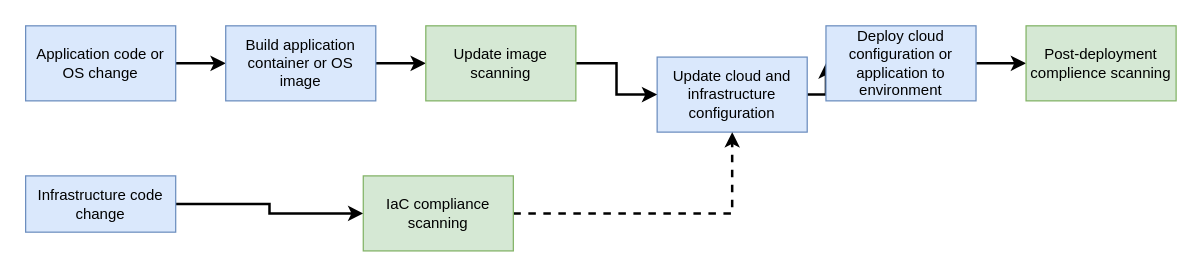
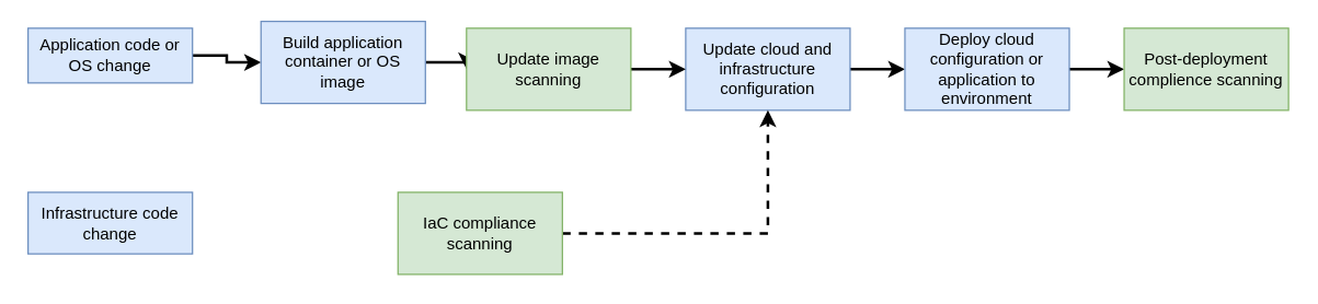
- <mxCell id="3" value="Application code or OS change" style="rounded=0;whiteSpace=wrap;html=1;fillColor=#dae8fc;strokeColor=#6c8ebf;" parent="1" vertex="1"><mxGeometry x="20" y="20" width="120" height="60" as="geometry" /></mxCell>
+ <mxCell id="3" value="Application code or OS change" style="rounded=0;whiteSpace=wrap;html=1;fillColor=#dae8fc;strokeColor=#6c8ebf;" parent="1" vertex="1"><mxGeometry x="20" y="20" width="120" height="40" as="geometry" /></mxCell>
- <mxCell id="7" value="Build application container or OS image" style="rounded=0;whiteSpace=wrap;html=1;fillColor=#dae8fc;strokeColor=#6c8ebf;" parent="1" vertex="1"><mxGeometry x="180" y="20" width="120" height="60" as="geometry" /></mxCell>
+ <mxCell id="7" value="Build application container or OS image" style="rounded=0;whiteSpace=wrap;html=1;fillColor=#dae8fc;strokeColor=#6c8ebf;" parent="1" vertex="1"><mxGeometry x="190" y="15" width="120" height="60" as="geometry" /></mxCell>
- <mxCell id="9" value="Update cloud and infrastructure configuration" style="rounded=0;whiteSpace=wrap;html=1;fillColor=#dae8fc;strokeColor=#6c8ebf;" parent="1" vertex="1"><mxGeometry x="525" y="45" width="120" height="60" as="geometry" /></mxCell>
+ <mxCell id="9" value="Update cloud and infrastructure configuration" style="rounded=0;whiteSpace=wrap;html=1;fillColor=#dae8fc;strokeColor=#6c8ebf;" parent="1" vertex="1"><mxGeometry x="500" y="20" width="120" height="60" as="geometry" /></mxCell>
- <mxCell id="4" style="edgeStyle=orthogonalEdgeStyle;rounded=0;orthogonalLoop=1;jettySize=auto;html=1;exitX=1;exitY=0.5;exitDx=0;exitDy=0;entryX=0;entryY=0.5;entryDx=0;entryDy=0;strokeWidth=2;" edge="1" parent="1" source="5" target="13"><mxGeometry relative="1" as="geometry" /></mxCell>
